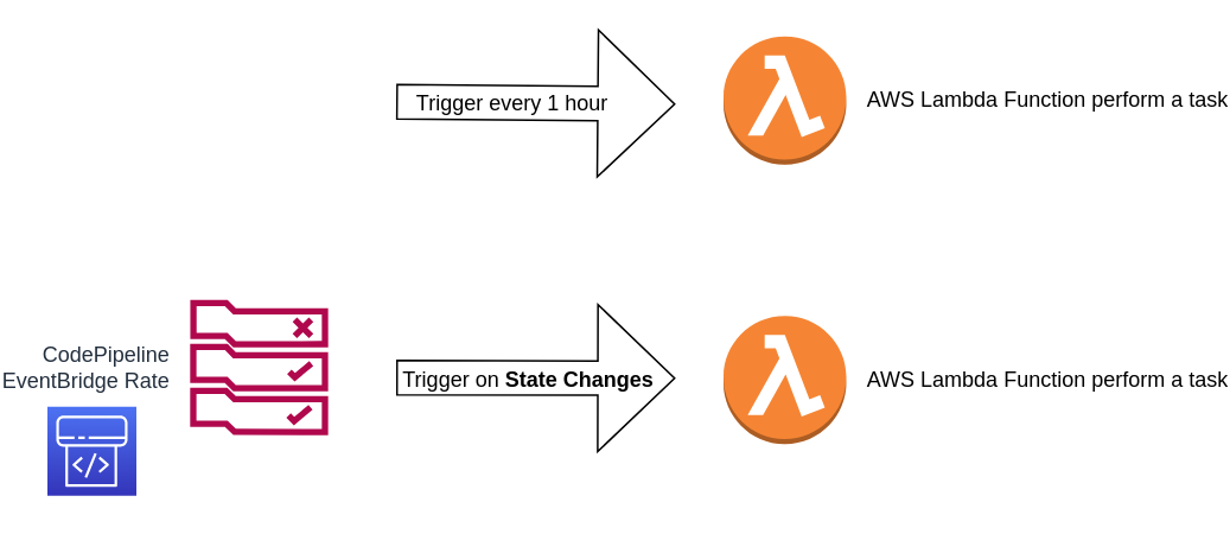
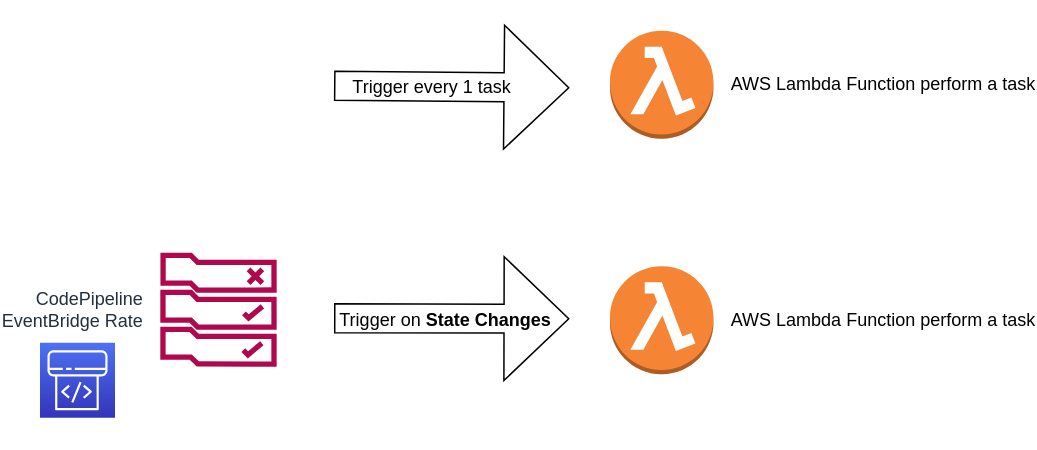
- <mxCell id="5" value="Trigger every 1 hour" style="text;html=1;align=center;verticalAlign=middle;resizable=0;points=[];autosize=1;strokeColor=none;fillColor=none;" vertex="1" parent="1"><mxGeometry x="216" y="43" width="130" height="30" as="geometry" /></mxCell>
+ <mxCell id="5" value="Trigger every 1 task" style="text;html=1;align=center;verticalAlign=middle;resizable=0;points=[];autosize=1;strokeColor=none;fillColor=none;" vertex="1" parent="1"><mxGeometry x="216" y="43" width="130" height="30" as="geometry" /></mxCell>
